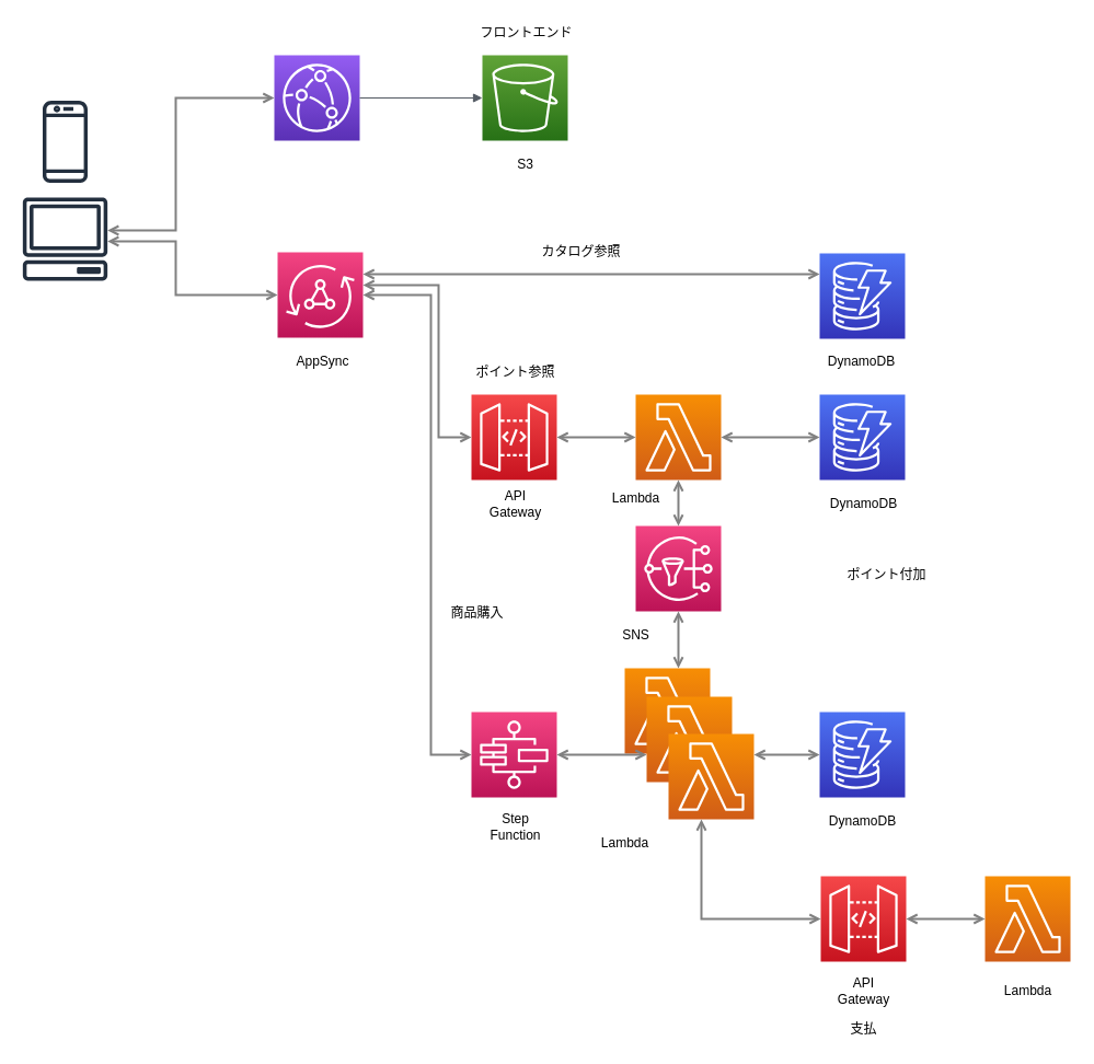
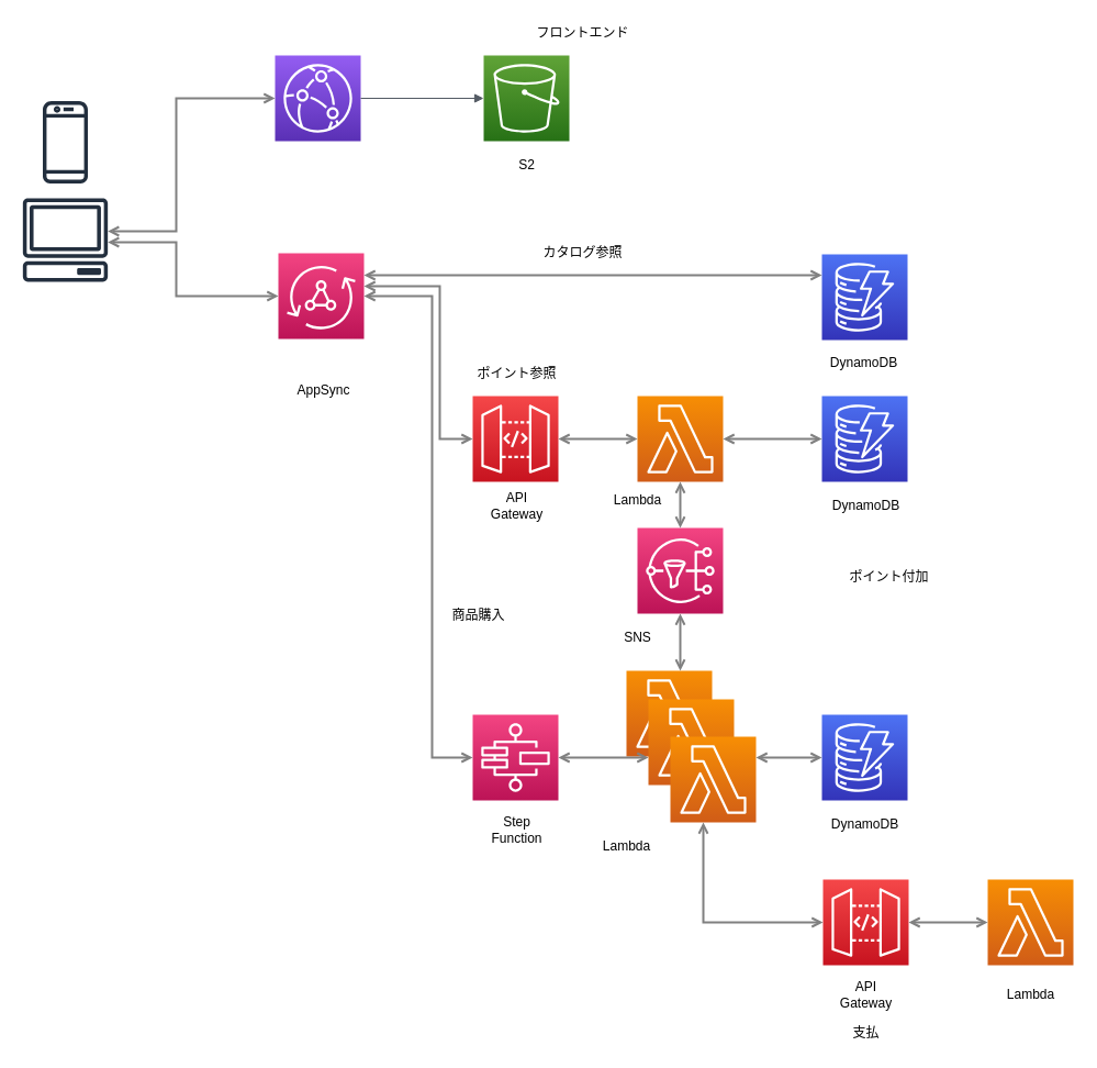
- <mxCell id="44" value="フロントエンド" style="text;html=1;align=center;verticalAlign=middle;resizable=0;points=[];autosize=1;" vertex="1" parent="1"><mxGeometry x="430" y="20" width="100" height="20" as="geometry" /></mxCell>
+ <mxCell id="44" value="フロントエンド" style="text;html=1;align=center;verticalAlign=middle;resizable=0;points=[];autosize=1;" vertex="1" parent="1"><mxGeometry x="480" y="20" width="100" height="20" as="geometry" /></mxCell>
- <mxCell id="18" value="S3" style="text;html=1;align=center;verticalAlign=middle;resizable=0;points=[];autosize=1;" vertex="1" parent="1"><mxGeometry x="464" y="140" width="30" height="20" as="geometry" /></mxCell>
+ <mxCell id="18" value="S2" style="text;html=1;align=center;verticalAlign=middle;resizable=0;points=[];autosize=1;" vertex="1" parent="1"><mxGeometry x="464" y="140" width="30" height="20" as="geometry" /></mxCell>
- <mxCell id="21" value="AppSync" style="text;html=1;align=center;verticalAlign=middle;resizable=0;points=[];autosize=1;" vertex="1" parent="1"><mxGeometry x="264" y="320" width="60" height="20" as="geometry" /></mxCell>
+ <mxCell id="21" value="AppSync" style="text;html=1;align=center;verticalAlign=middle;resizable=0;points=[];autosize=1;" vertex="1" parent="1"><mxGeometry x="264" y="345" width="60" height="20" as="geometry" /></mxCell>
